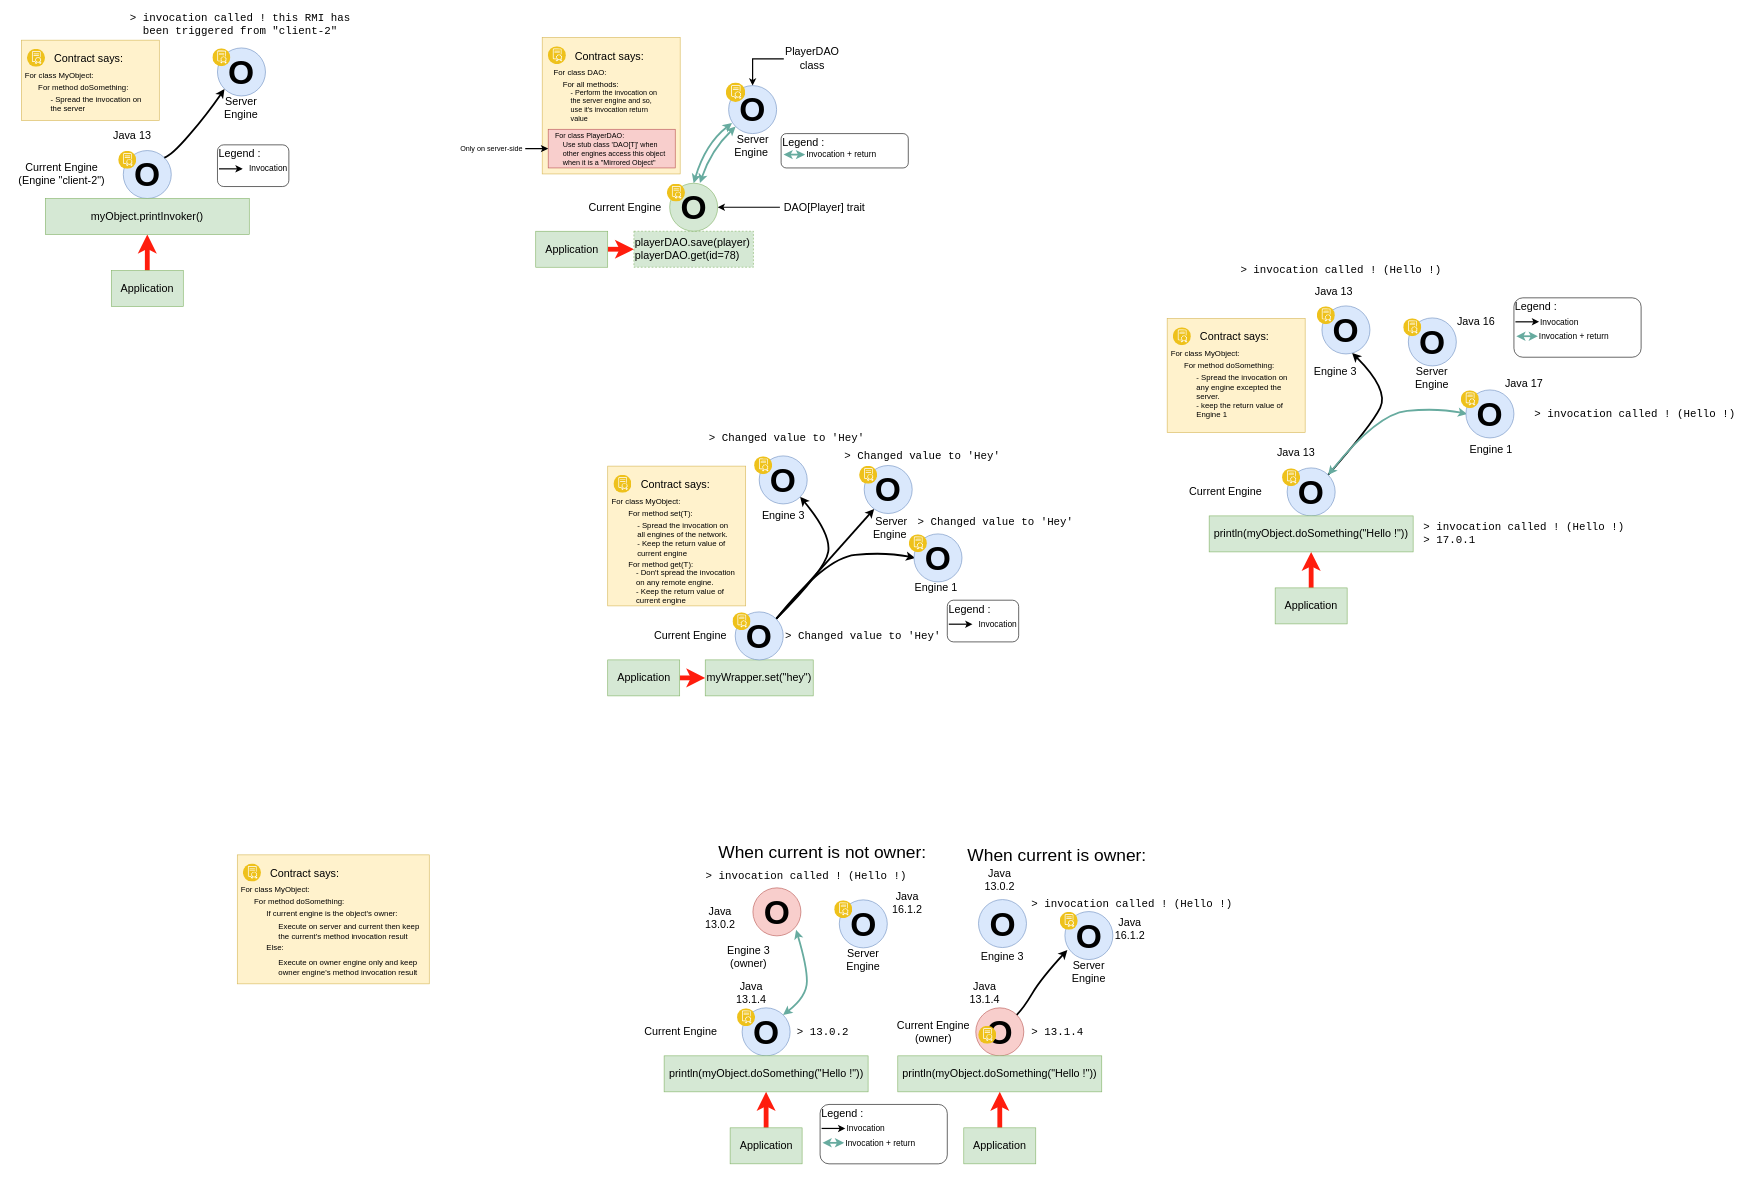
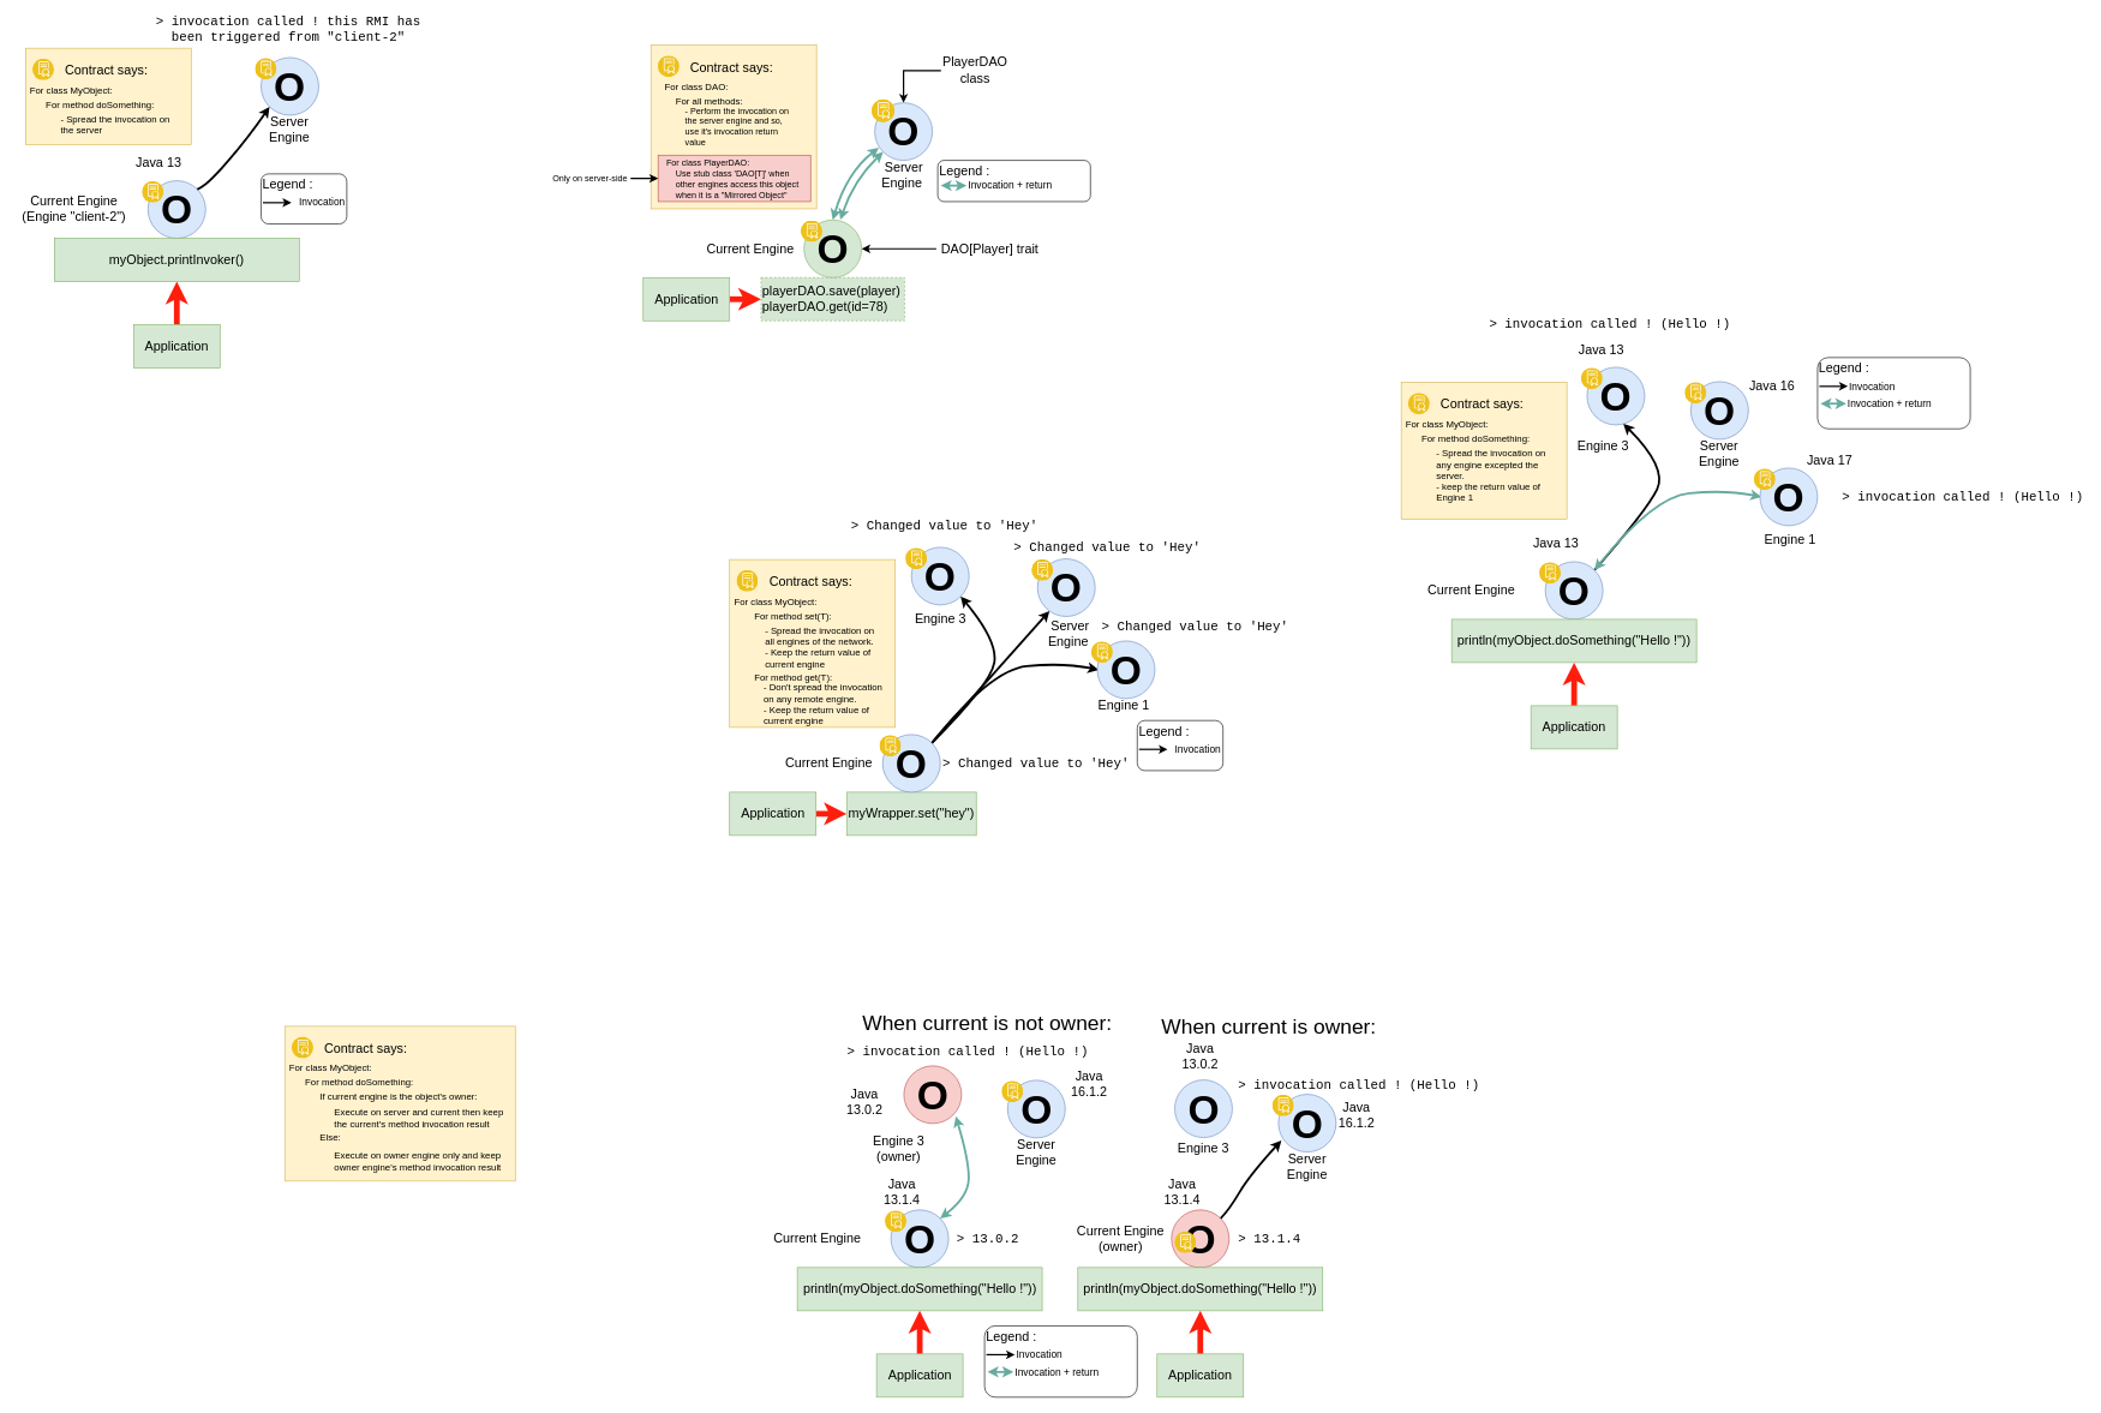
- <mxCell id="26" value="&amp;gt; invocation called ! (Hello !)&lt;br&gt;&lt;div style=&quot;text-align: left&quot;&gt;&lt;span&gt;&amp;gt; 17.0.1&lt;/span&gt;&lt;/div&gt;" style="text;html=1;strokeColor=none;fillColor=none;align=center;verticalAlign=middle;whiteSpace=wrap;rounded=0;fontSize=18;fontFamily=Courier New;" parent="1" vertex="1"><mxGeometry x="2370" y="869" width="340" height="40" as="geometry" /></mxCell>
